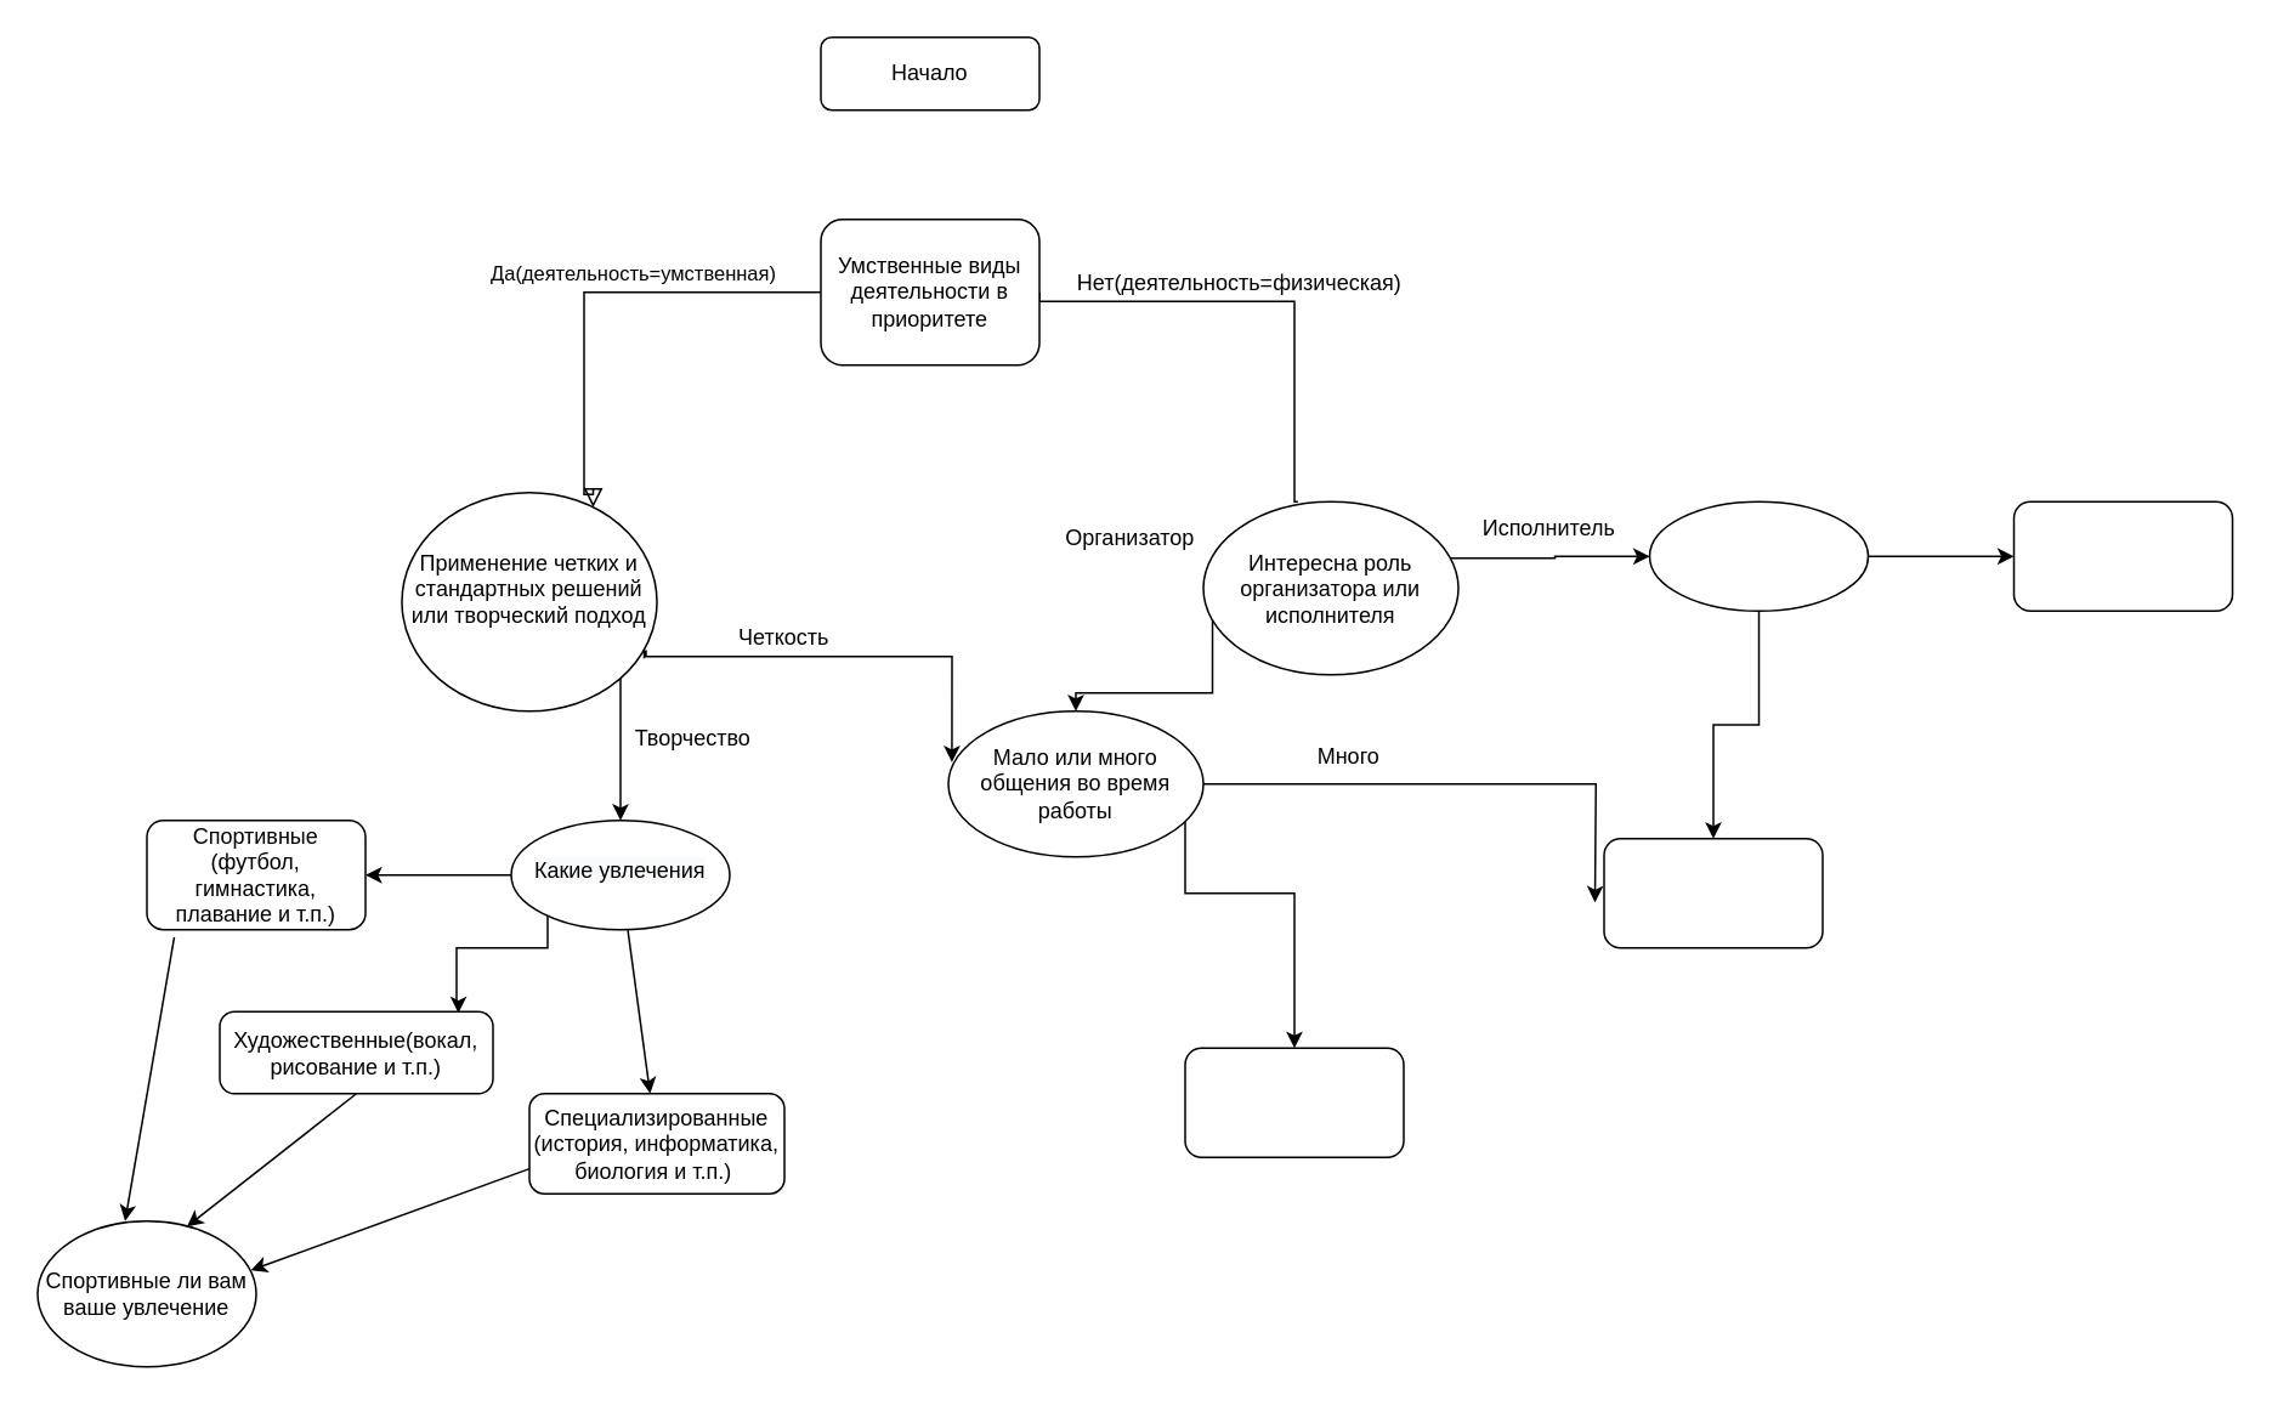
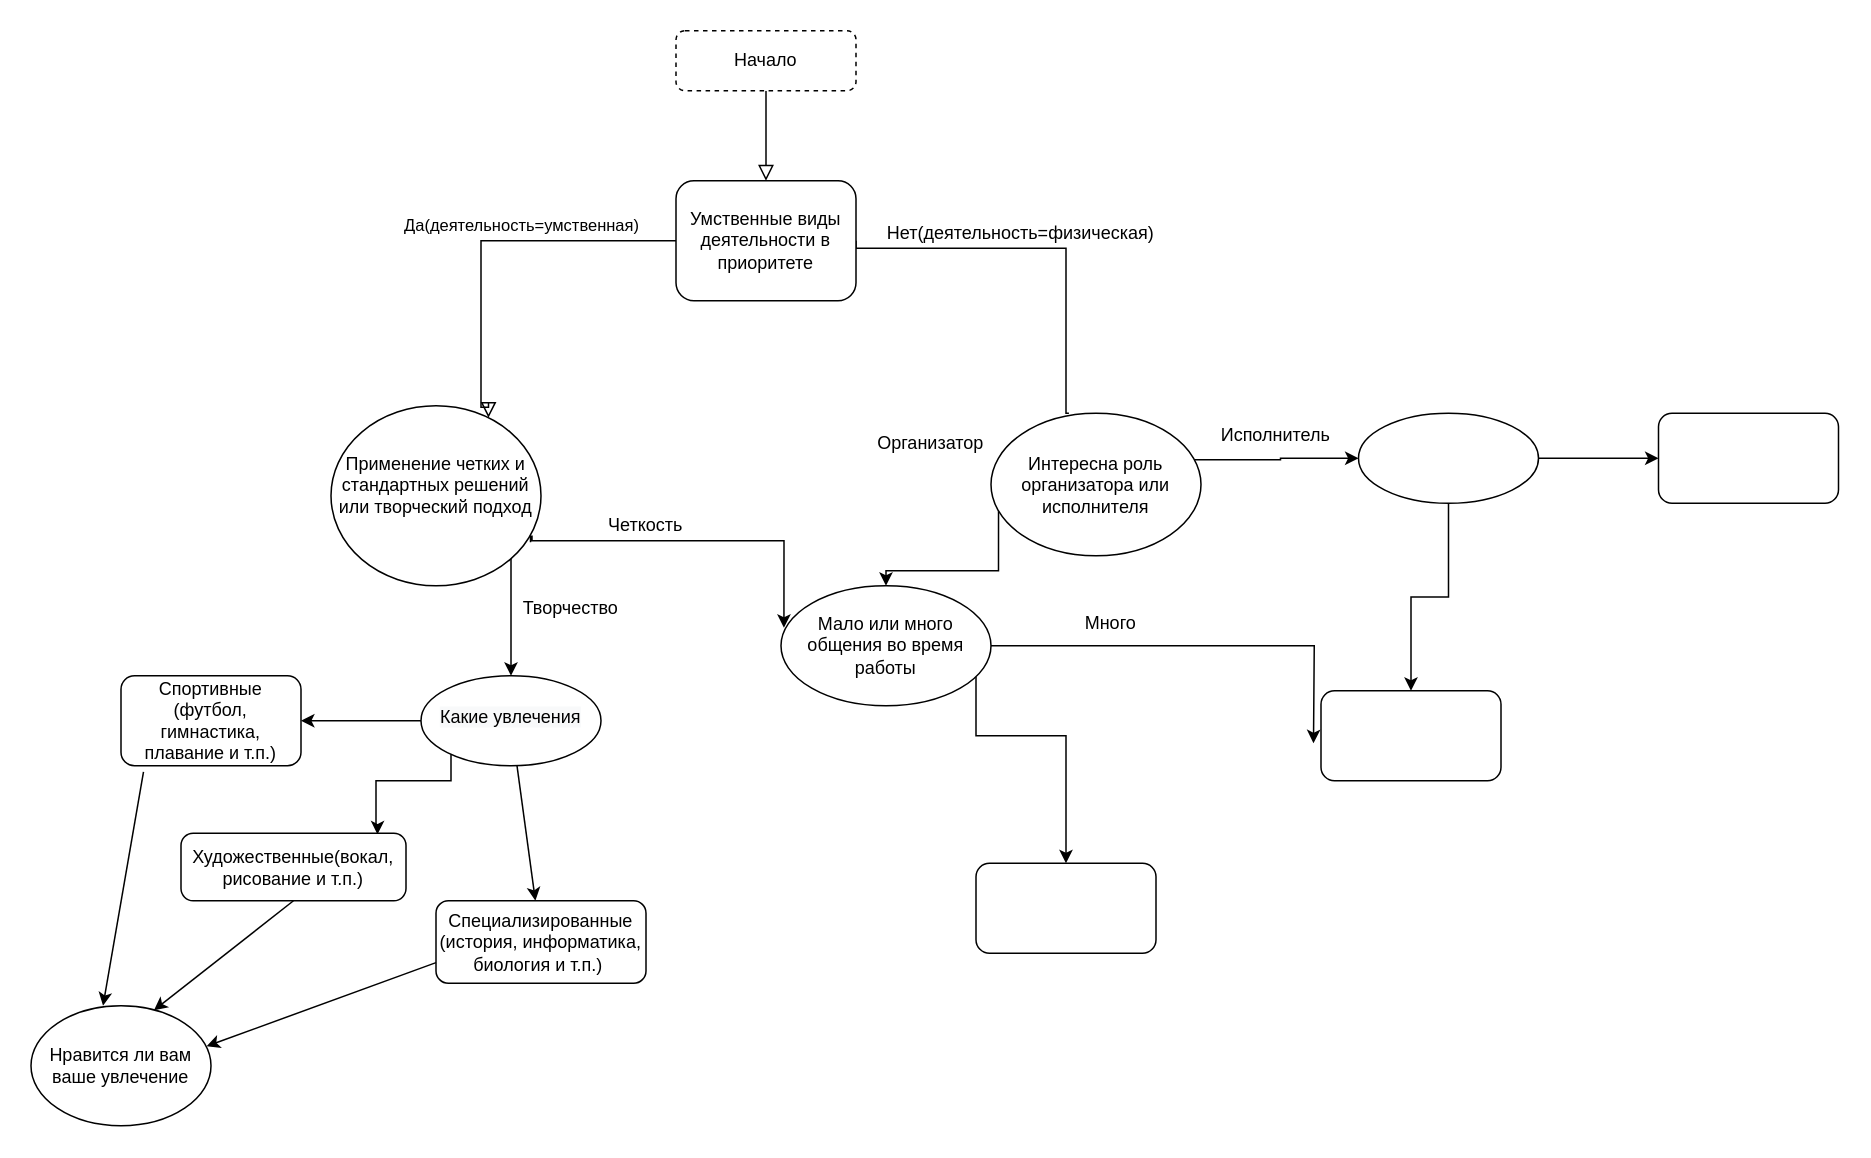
- <mxCell id="3" value="Начало" style="rounded=1;whiteSpace=wrap;html=1;fontSize=12;glass=0;strokeWidth=1;shadow=0;" parent="1" vertex="1"><mxGeometry x="450" y="20" width="120" height="40" as="geometry" /></mxCell>
+ <mxCell id="3" value="Начало" style="rounded=1;whiteSpace=wrap;html=1;fontSize=12;glass=0;strokeWidth=1;shadow=0;dashed=1;" parent="1" vertex="1"><mxGeometry x="450" y="20" width="120" height="40" as="geometry" /></mxCell>
+ <mxCell id="2" value="" style="rounded=0;html=1;jettySize=auto;orthogonalLoop=1;fontSize=11;endArrow=block;endFill=0;endSize=8;strokeWidth=1;shadow=0;labelBackgroundColor=none;edgeStyle=orthogonalEdgeStyle;entryX=0.5;entryY=0;entryDx=0;entryDy=0;" parent="1" source="3" target="28" edge="1"><mxGeometry relative="1" as="geometry"><mxPoint x="515" y="70" as="targetPoint" /></mxGeometry></mxCell>
- <mxCell id="36" value="Спортивные ли вам ваше увлечение" style="ellipse;whiteSpace=wrap;html=1;" vertex="1" parent="1"><mxGeometry x="20" y="670" width="120" height="80" as="geometry" /></mxCell>
+ <mxCell id="36" value="Нравится ли вам ваше увлечение" style="ellipse;whiteSpace=wrap;html=1;" vertex="1" parent="1"><mxGeometry x="20" y="670" width="120" height="80" as="geometry" /></mxCell>
